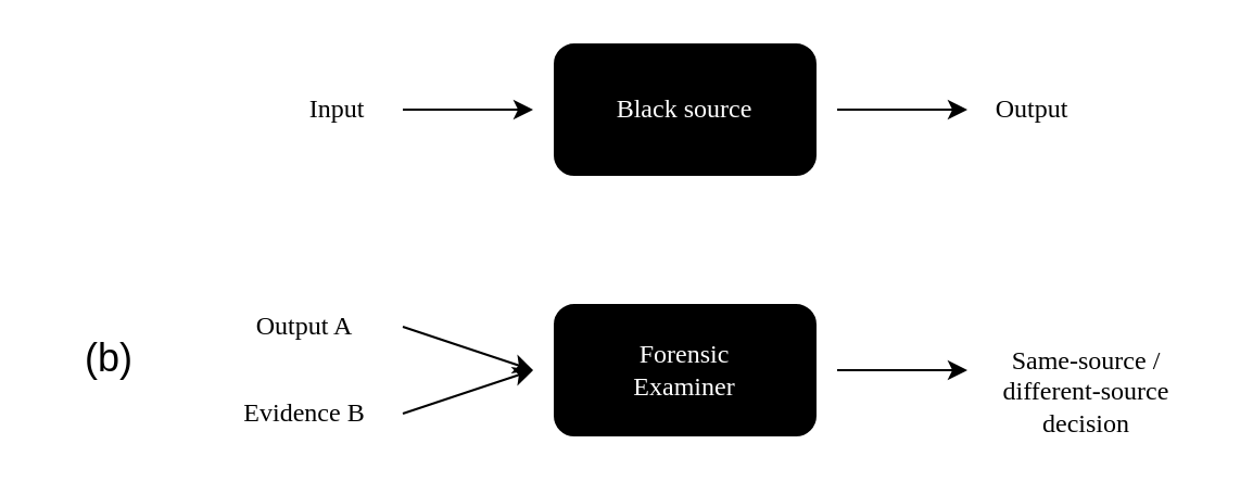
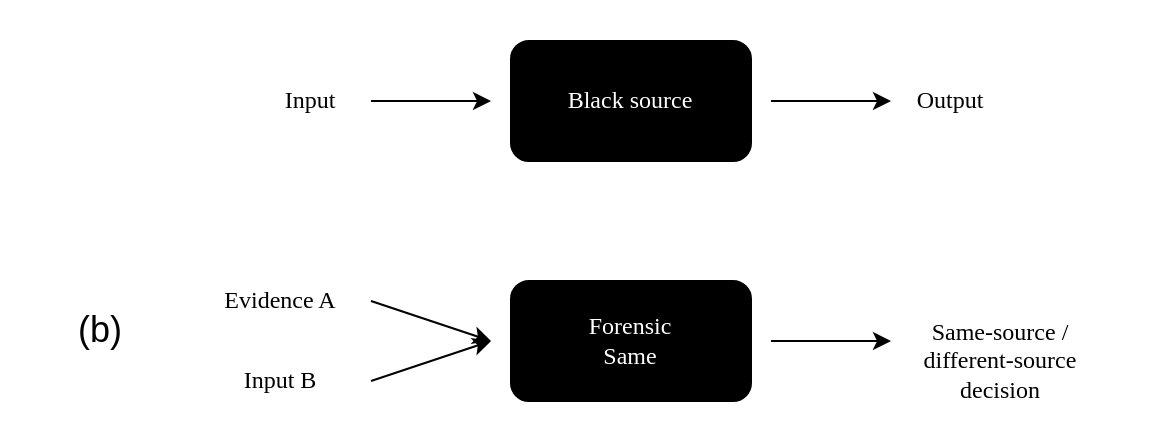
- <mxCell id="5" value="&lt;span style=&quot;font-family: &amp;#34;verdana&amp;#34;&quot;&gt;Output A&lt;/span&gt;" style="text;html=1;strokeColor=none;fillColor=none;align=center;verticalAlign=middle;whiteSpace=wrap;rounded=0;" vertex="1" parent="1"><mxGeometry x="105" y="140" width="70" height="20" as="geometry" /></mxCell>
+ <mxCell id="5" value="&lt;span style=&quot;font-family: &amp;#34;verdana&amp;#34;&quot;&gt;Evidence A&lt;/span&gt;" style="text;html=1;strokeColor=none;fillColor=none;align=center;verticalAlign=middle;whiteSpace=wrap;rounded=0;" vertex="1" parent="1"><mxGeometry x="105" y="140" width="70" height="20" as="geometry" /></mxCell>
- <mxCell id="3" value="&lt;span style=&quot;background-color: rgb(0 , 0 , 0)&quot;&gt;&lt;font color=&quot;#ffffff&quot; face=&quot;Verdana&quot;&gt;Forensic &lt;br&gt;Examiner&lt;/font&gt;&lt;/span&gt;" style="rounded=1;whiteSpace=wrap;html=1;fillColor=#000000;" vertex="1" parent="1"><mxGeometry x="255" y="140" width="120" height="60" as="geometry" /></mxCell>
+ <mxCell id="3" value="&lt;span style=&quot;background-color: rgb(0 , 0 , 0)&quot;&gt;&lt;font color=&quot;#ffffff&quot; face=&quot;Verdana&quot;&gt;Forensic &lt;br&gt;Same&lt;/font&gt;&lt;/span&gt;" style="rounded=1;whiteSpace=wrap;html=1;fillColor=#000000;" vertex="1" parent="1"><mxGeometry x="255" y="140" width="120" height="60" as="geometry" /></mxCell>
- <mxCell id="6" value="&lt;span style=&quot;font-family: &amp;#34;verdana&amp;#34;&quot;&gt;Evidence B&lt;/span&gt;" style="text;html=1;strokeColor=none;fillColor=none;align=center;verticalAlign=middle;whiteSpace=wrap;rounded=0;" vertex="1" parent="1"><mxGeometry x="105" y="180" width="70" height="20" as="geometry" /></mxCell>
+ <mxCell id="6" value="&lt;span style=&quot;font-family: &amp;#34;verdana&amp;#34;&quot;&gt;Input B&lt;/span&gt;" style="text;html=1;strokeColor=none;fillColor=none;align=center;verticalAlign=middle;whiteSpace=wrap;rounded=0;" vertex="1" parent="1"><mxGeometry x="105" y="180" width="70" height="20" as="geometry" /></mxCell>
